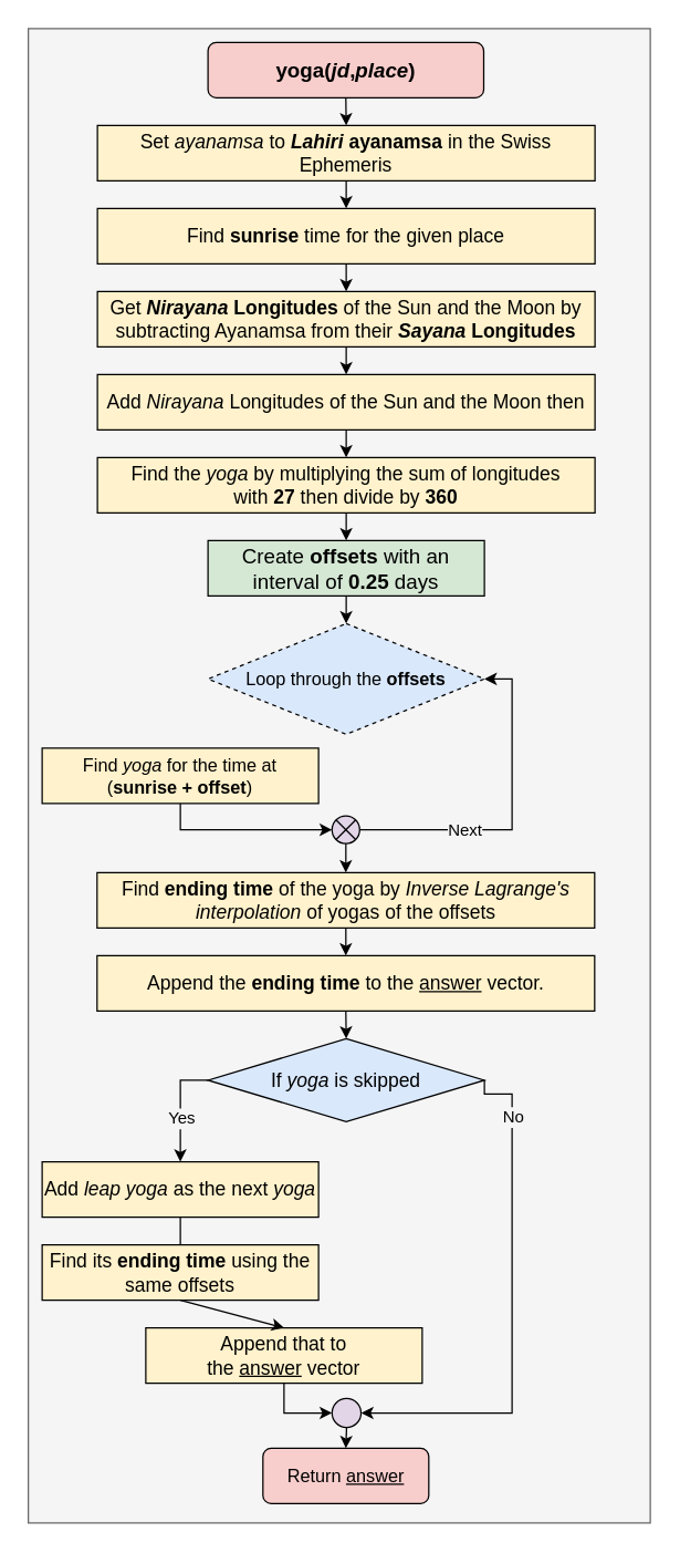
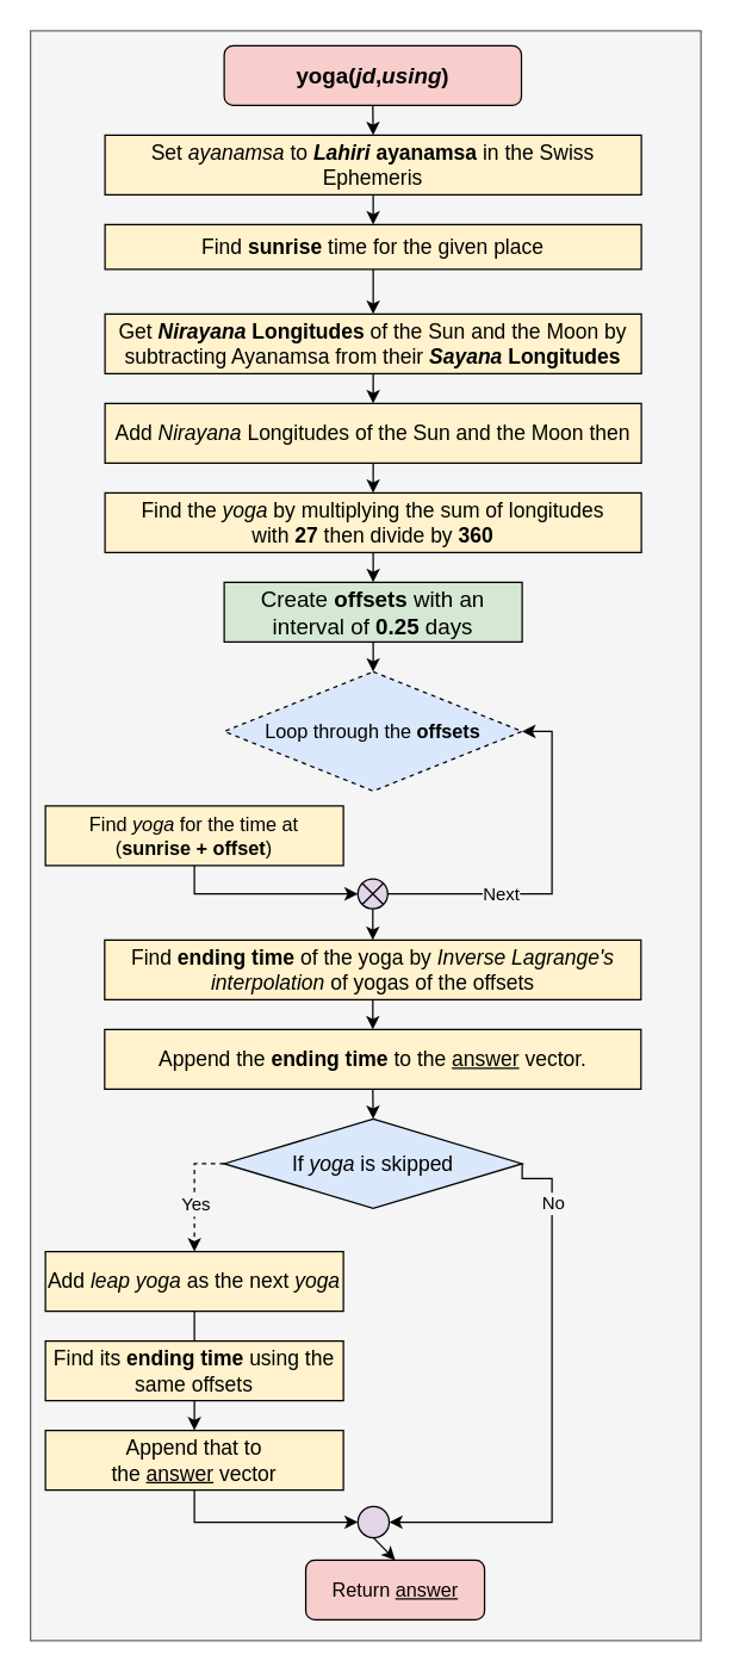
- <mxCell id="3" value="&lt;font style=&quot;font-size: 15px;&quot;&gt;&lt;b&gt;yoga(&lt;/b&gt;&lt;i style=&quot;font-weight: bold;&quot;&gt;jd&lt;/i&gt;&lt;b&gt;,&lt;/b&gt;&lt;i style=&quot;font-weight: bold;&quot;&gt;place&lt;/i&gt;&lt;b&gt;)&lt;/b&gt;&lt;/font&gt;" style="rounded=1;whiteSpace=wrap;html=1;fillColor=#f8cecc;strokeColor=default;" vertex="1" parent="1"><mxGeometry x="150" y="30" width="199.5" height="40" as="geometry" /></mxCell>
+ <mxCell id="3" value="&lt;font style=&quot;font-size: 15px;&quot;&gt;&lt;b&gt;yoga(&lt;/b&gt;&lt;i style=&quot;font-weight: bold;&quot;&gt;jd&lt;/i&gt;&lt;b&gt;,&lt;/b&gt;&lt;i style=&quot;font-weight: bold;&quot;&gt;using&lt;/i&gt;&lt;b&gt;)&lt;/b&gt;&lt;/font&gt;" style="rounded=1;whiteSpace=wrap;html=1;fillColor=#f8cecc;strokeColor=default;" vertex="1" parent="1"><mxGeometry x="150" y="30" width="199.5" height="40" as="geometry" /></mxCell>
- <mxCell id="5" value="&lt;span style=&quot;font-size: 14px;&quot;&gt;Find&amp;nbsp;&lt;/span&gt;&lt;b style=&quot;font-size: 14px;&quot;&gt;sunrise&amp;nbsp;&lt;/b&gt;&lt;span style=&quot;font-size: 14px;&quot;&gt;time for the given place&lt;/span&gt;" style="rounded=0;whiteSpace=wrap;html=1;fillColor=#fff2cc;strokeColor=default;" vertex="1" parent="1"><mxGeometry x="70" y="150" width="360" height="40" as="geometry" /></mxCell>
+ <mxCell id="5" value="&lt;span style=&quot;font-size: 14px;&quot;&gt;Find&amp;nbsp;&lt;/span&gt;&lt;b style=&quot;font-size: 14px;&quot;&gt;sunrise&amp;nbsp;&lt;/b&gt;&lt;span style=&quot;font-size: 14px;&quot;&gt;time for the given place&lt;/span&gt;" style="rounded=0;whiteSpace=wrap;html=1;fillColor=#fff2cc;strokeColor=default;" vertex="1" parent="1"><mxGeometry x="70" y="150" width="360" height="30" as="geometry" /></mxCell>
- <mxCell id="31" value="" style="endArrow=classic;html=1;rounded=0;entryX=0.5;entryY=0;entryDx=0;entryDy=0;exitX=0;exitY=0.5;exitDx=0;exitDy=0;edgeStyle=orthogonalEdgeStyle;" edge="1" parent="1" source="14" target="15"><mxGeometry width="50" height="50" relative="1" as="geometry"><mxPoint x="40" y="600" as="sourcePoint" /><mxPoint x="90" y="550" as="targetPoint" /></mxGeometry></mxCell>
+ <mxCell id="31" value="" style="endArrow=classic;html=1;rounded=0;entryX=0.5;entryY=0;entryDx=0;entryDy=0;exitX=0;exitY=0.5;exitDx=0;exitDy=0;edgeStyle=orthogonalEdgeStyle;dashed=1;" edge="1" parent="1" source="14" target="15"><mxGeometry width="50" height="50" relative="1" as="geometry"><mxPoint x="40" y="600" as="sourcePoint" /><mxPoint x="90" y="550" as="targetPoint" /></mxGeometry></mxCell>
- <mxCell id="17" value="&lt;span style=&quot;font-size: 14px;&quot;&gt;Append that to the&amp;nbsp;&lt;/span&gt;&lt;u style=&quot;font-size: 14px;&quot;&gt;answer&lt;/u&gt;&lt;span style=&quot;font-size: 14px;&quot;&gt;&amp;nbsp;vector&lt;/span&gt;" style="rounded=0;whiteSpace=wrap;html=1;fillColor=#fff2cc;strokeColor=default;" vertex="1" parent="1"><mxGeometry x="105" y="959" width="200" height="40" as="geometry" /></mxCell>
+ <mxCell id="17" value="&lt;span style=&quot;font-size: 14px;&quot;&gt;Append that to the&amp;nbsp;&lt;/span&gt;&lt;u style=&quot;font-size: 14px;&quot;&gt;answer&lt;/u&gt;&lt;span style=&quot;font-size: 14px;&quot;&gt;&amp;nbsp;vector&lt;/span&gt;" style="rounded=0;whiteSpace=wrap;html=1;fillColor=#fff2cc;strokeColor=default;" vertex="1" parent="1"><mxGeometry x="30" y="959" width="200" height="40" as="geometry" /></mxCell>
- <mxCell id="18" value="&lt;font style=&quot;font-size: 13px;&quot;&gt;Return&amp;nbsp;&lt;u&gt;answer&lt;/u&gt;&lt;/font&gt;" style="rounded=1;whiteSpace=wrap;html=1;strokeColor=default;fontSize=14;fillColor=#f8cecc;" vertex="1" parent="1"><mxGeometry x="189.75" y="1046" width="120" height="40" as="geometry" /></mxCell>
+ <mxCell id="18" value="&lt;font style=&quot;font-size: 13px;&quot;&gt;Return&amp;nbsp;&lt;u&gt;answer&lt;/u&gt;&lt;/font&gt;" style="rounded=1;whiteSpace=wrap;html=1;strokeColor=default;fontSize=14;fillColor=#f8cecc;" vertex="1" parent="1"><mxGeometry x="204.75" y="1046" width="120" height="40" as="geometry" /></mxCell>
